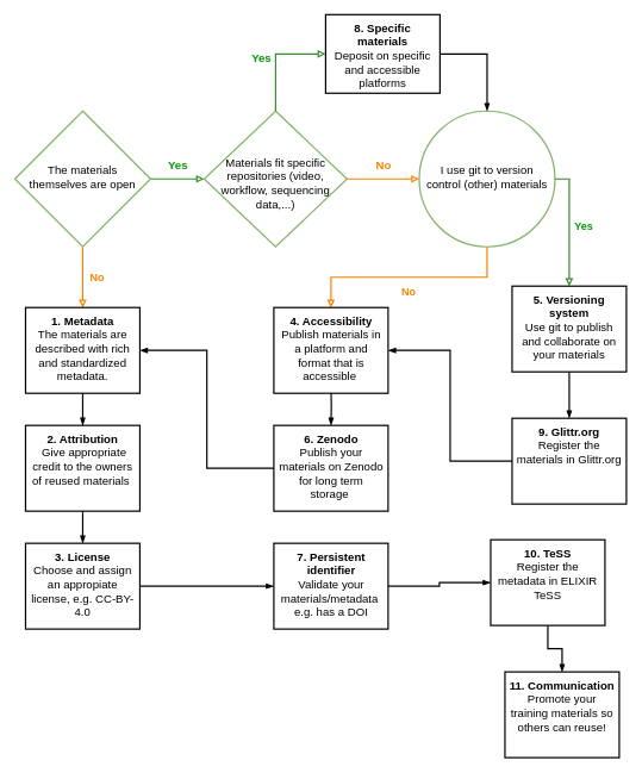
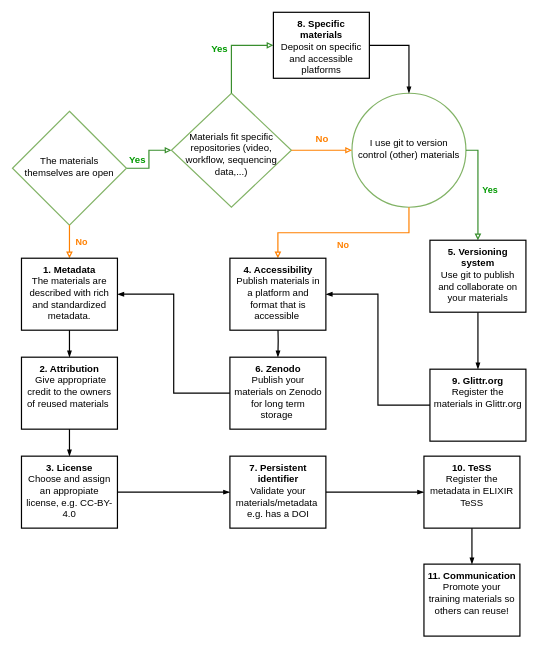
- <mxCell id="10" value="The materials themselves are open" style="rhombus;whiteSpace=wrap;html=1;shadow=0;fontFamily=Helvetica;fontSize=16;align=center;strokeWidth=2;spacing=6;spacingTop=-4;fillColor=none;strokeColor=#82b366;" parent="1" vertex="1"><mxGeometry x="20" y="155" width="190" height="190" as="geometry" /></mxCell>
+ <mxCell id="10" value="The materials themselves are open" style="rhombus;whiteSpace=wrap;html=1;shadow=0;fontFamily=Helvetica;fontSize=16;align=center;strokeWidth=2;spacing=6;spacingTop=-4;fillColor=none;strokeColor=#82b366;" parent="1" vertex="1"><mxGeometry x="20" y="185" width="190" height="190" as="geometry" /></mxCell>
- <mxCell id="22" value="&lt;div&gt;&lt;font style=&quot;font-size: 16px;&quot;&gt;&lt;span style=&quot;font-weight: 700;&quot;&gt;9. Glittr.org&lt;/span&gt;&lt;/font&gt;&lt;p style=&quot;margin-top: 0pt; margin-bottom: 0pt; margin-left: 0in; direction: ltr; unicode-bidi: embed; word-break: normal;&quot;&gt;&lt;font size=&quot;3&quot;&gt;&lt;span&gt;Register the materials in Glittr.org&lt;/span&gt;&lt;/font&gt;&lt;/p&gt;&lt;/div&gt;" style="rounded=0;whiteSpace=wrap;html=1;spacing=5;verticalAlign=top;strokeWidth=2;" parent="1" vertex="1"><mxGeometry x="716" y="585" width="160" height="120" as="geometry" /></mxCell>
+ <mxCell id="22" value="&lt;div&gt;&lt;font style=&quot;font-size: 16px;&quot;&gt;&lt;span style=&quot;font-weight: 700;&quot;&gt;9. Glittr.org&lt;/span&gt;&lt;/font&gt;&lt;p style=&quot;margin-top: 0pt; margin-bottom: 0pt; margin-left: 0in; direction: ltr; unicode-bidi: embed; word-break: normal;&quot;&gt;&lt;font size=&quot;3&quot;&gt;&lt;span&gt;Register the materials in Glittr.org&lt;/span&gt;&lt;/font&gt;&lt;/p&gt;&lt;/div&gt;" style="rounded=0;whiteSpace=wrap;html=1;spacing=5;verticalAlign=top;strokeWidth=2;" parent="1" vertex="1"><mxGeometry x="716" y="615" width="160" height="120" as="geometry" /></mxCell>
- <mxCell id="23" value="&lt;div&gt;&lt;font style=&quot;font-size: 16px;&quot;&gt;&lt;span style=&quot;font-weight: 700;&quot;&gt;10. TeSS&lt;/span&gt;&lt;/font&gt;&lt;p style=&quot;margin-top: 0pt; margin-bottom: 0pt; margin-left: 0in; direction: ltr; unicode-bidi: embed; word-break: normal;&quot;&gt;&lt;font size=&quot;3&quot;&gt;Register the metadata in ELIXIR TeSS&lt;/font&gt;&lt;/p&gt;&lt;/div&gt;" style="rounded=0;whiteSpace=wrap;html=1;spacing=5;verticalAlign=top;strokeWidth=2;" parent="1" vertex="1"><mxGeometry x="686" y="755" width="160" height="120" as="geometry" /></mxCell>
+ <mxCell id="23" value="&lt;div&gt;&lt;font style=&quot;font-size: 16px;&quot;&gt;&lt;span style=&quot;font-weight: 700;&quot;&gt;10. TeSS&lt;/span&gt;&lt;/font&gt;&lt;p style=&quot;margin-top: 0pt; margin-bottom: 0pt; margin-left: 0in; direction: ltr; unicode-bidi: embed; word-break: normal;&quot;&gt;&lt;font size=&quot;3&quot;&gt;Register the metadata in ELIXIR TeSS&lt;/font&gt;&lt;/p&gt;&lt;/div&gt;" style="rounded=0;whiteSpace=wrap;html=1;spacing=5;verticalAlign=top;strokeWidth=2;" parent="1" vertex="1"><mxGeometry x="706" y="760" width="160" height="120" as="geometry" /></mxCell>
